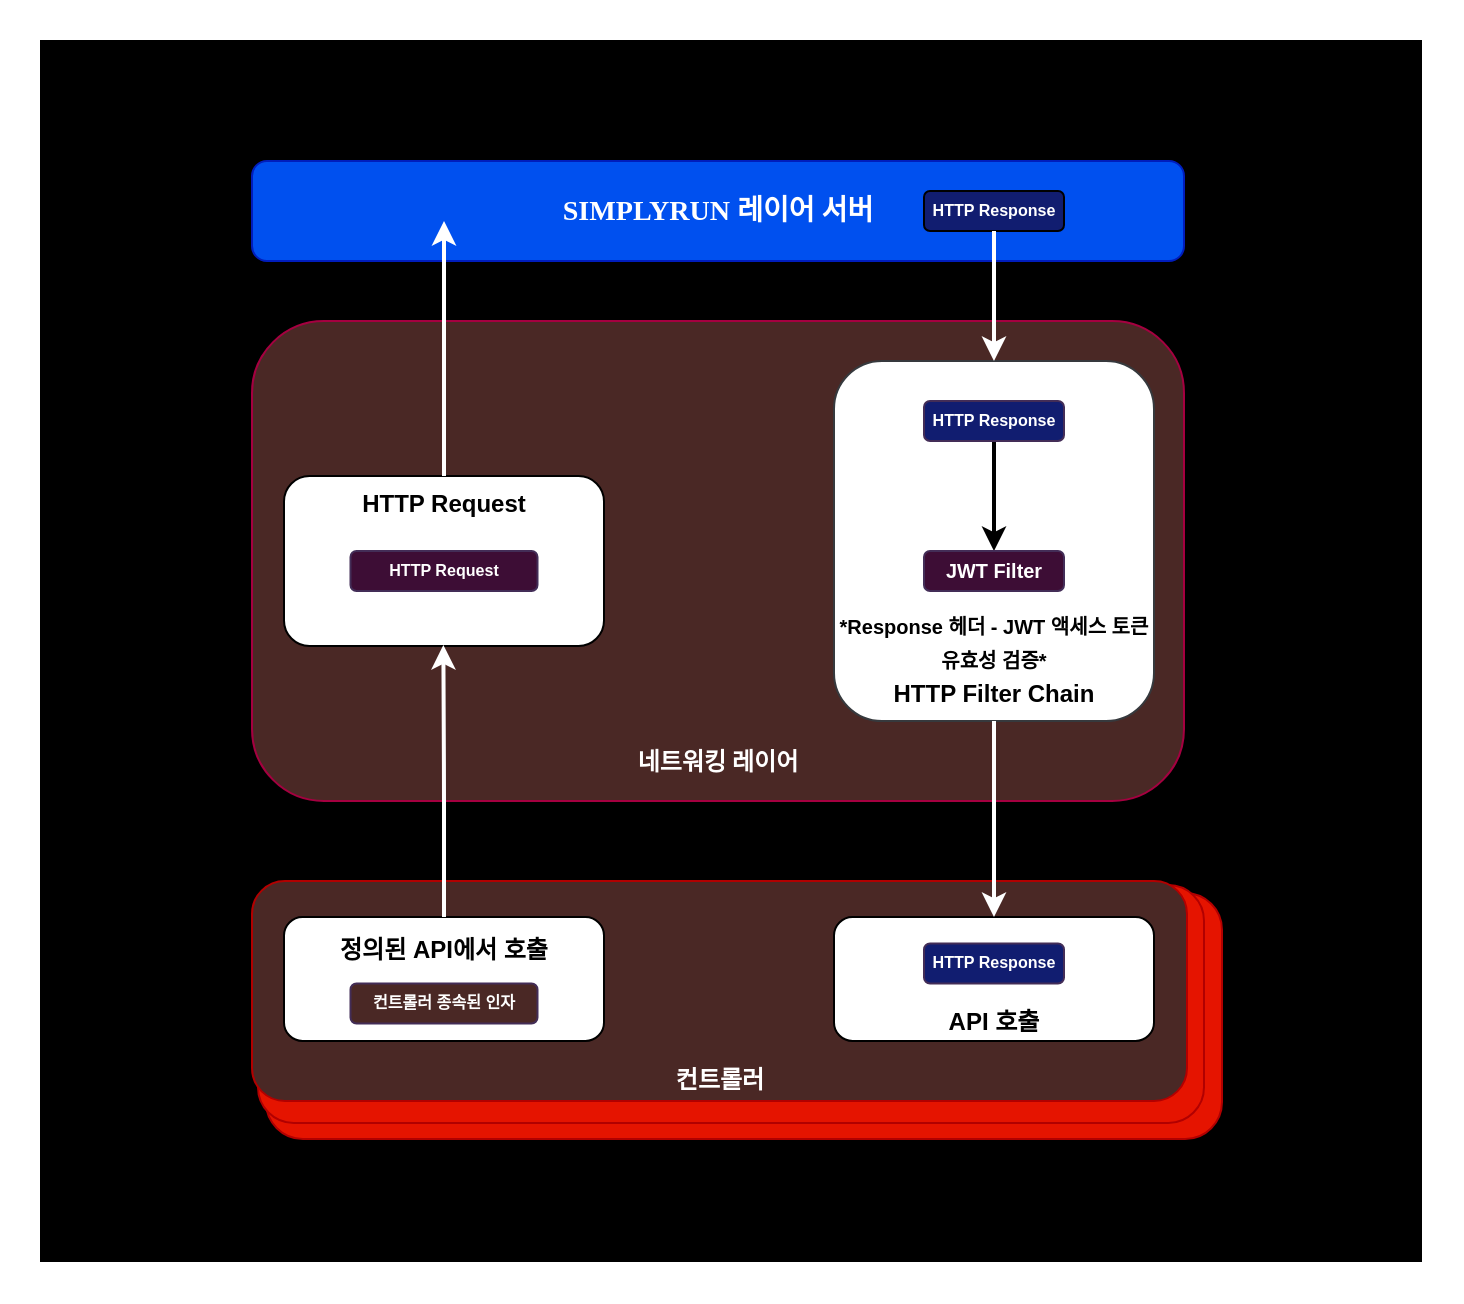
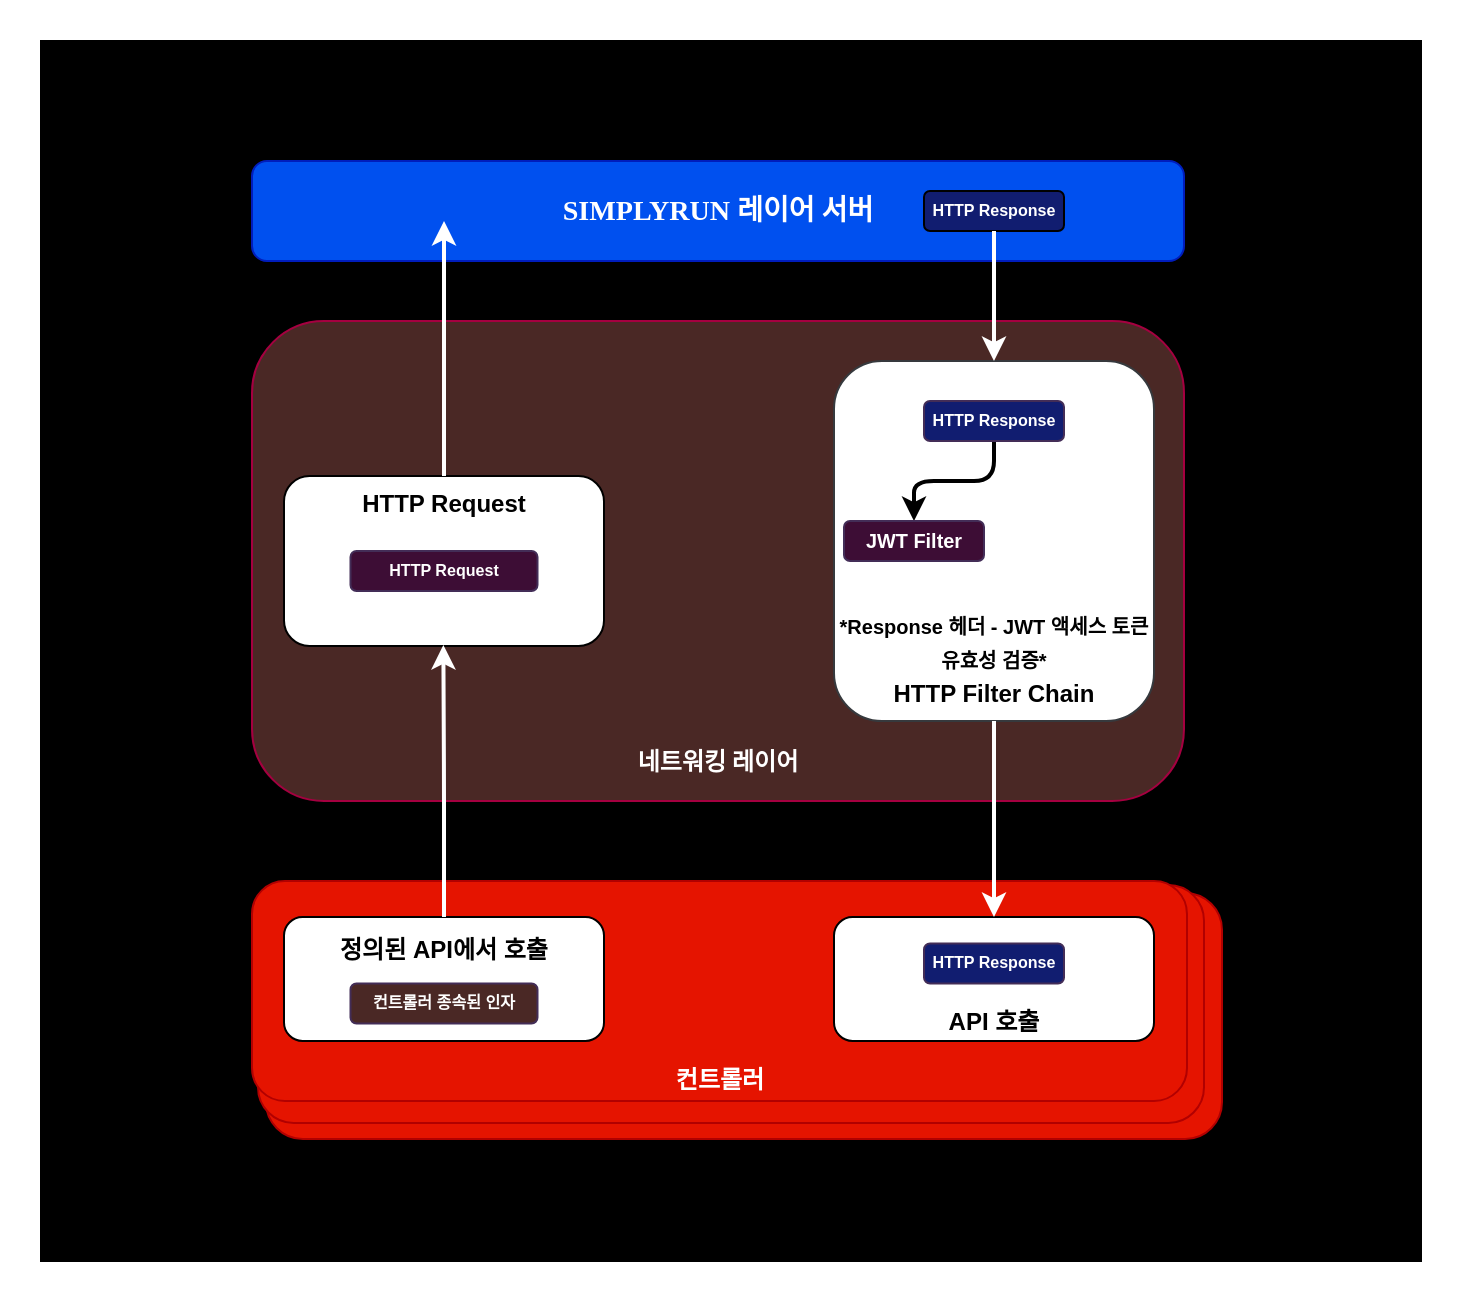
- <mxCell id="12" value="&lt;h5&gt;JWT Filter&lt;/h5&gt;" style="rounded=1;whiteSpace=wrap;html=1;fillColor=#3D0D35;fontColor=#ffffff;strokeColor=#432D57;" vertex="1" parent="1"><mxGeometry x="461.5" y="275" width="70" height="20" as="geometry" /></mxCell>
+ <mxCell id="12" value="&lt;h5&gt;JWT Filter&lt;/h5&gt;" style="rounded=1;whiteSpace=wrap;html=1;fillColor=#3D0D35;fontColor=#ffffff;strokeColor=#432D57;" vertex="1" parent="1"><mxGeometry x="421.5" y="260" width="70" height="20" as="geometry" /></mxCell>
- <mxCell id="8" value="&lt;h4&gt;&lt;br&gt;&lt;/h4&gt;&lt;div&gt;&lt;b&gt;&lt;br&gt;&lt;/b&gt;&lt;/div&gt;&lt;div&gt;&lt;b&gt;&lt;br&gt;&lt;/b&gt;&lt;/div&gt;&lt;div&gt;&lt;b&gt;&lt;br&gt;&lt;/b&gt;&lt;/div&gt;&lt;div&gt;&lt;b&gt;컨트롤러&lt;/b&gt;&lt;/div&gt;" style="rounded=1;whiteSpace=wrap;html=1;fillColor=#4a2825;strokeColor=#B20000;fontColor=#ffffff;" vertex="1" parent="1"><mxGeometry x="125.5" y="440" width="467.5" height="110" as="geometry" /></mxCell>
+ <mxCell id="8" value="&lt;h4&gt;&lt;br&gt;&lt;/h4&gt;&lt;div&gt;&lt;b&gt;&lt;br&gt;&lt;/b&gt;&lt;/div&gt;&lt;div&gt;&lt;b&gt;&lt;br&gt;&lt;/b&gt;&lt;/div&gt;&lt;div&gt;&lt;b&gt;&lt;br&gt;&lt;/b&gt;&lt;/div&gt;&lt;div&gt;&lt;b&gt;컨트롤러&lt;/b&gt;&lt;/div&gt;" style="rounded=1;whiteSpace=wrap;html=1;fillColor=#e51400;strokeColor=#B20000;fontColor=#ffffff;" vertex="1" parent="1"><mxGeometry x="125.5" y="440" width="467.5" height="110" as="geometry" /></mxCell>
